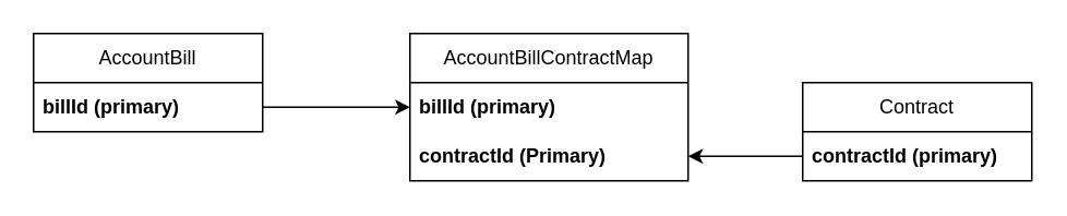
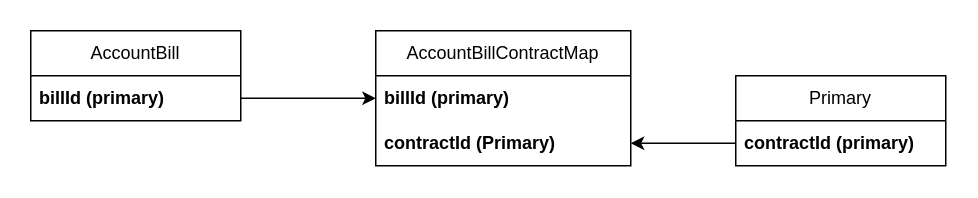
- <mxCell id="7" value="Contract" style="swimlane;fontStyle=0;childLayout=stackLayout;horizontal=1;startSize=30;horizontalStack=0;resizeParent=1;resizeParentMax=0;resizeLast=0;collapsible=1;marginBottom=0;whiteSpace=wrap;html=1;" vertex="1" parent="1"><mxGeometry x="490" y="50" width="140" height="60" as="geometry" /></mxCell>
+ <mxCell id="7" value="Primary" style="swimlane;fontStyle=0;childLayout=stackLayout;horizontal=1;startSize=30;horizontalStack=0;resizeParent=1;resizeParentMax=0;resizeLast=0;collapsible=1;marginBottom=0;whiteSpace=wrap;html=1;" vertex="1" parent="1"><mxGeometry x="490" y="50" width="140" height="60" as="geometry" /></mxCell>
